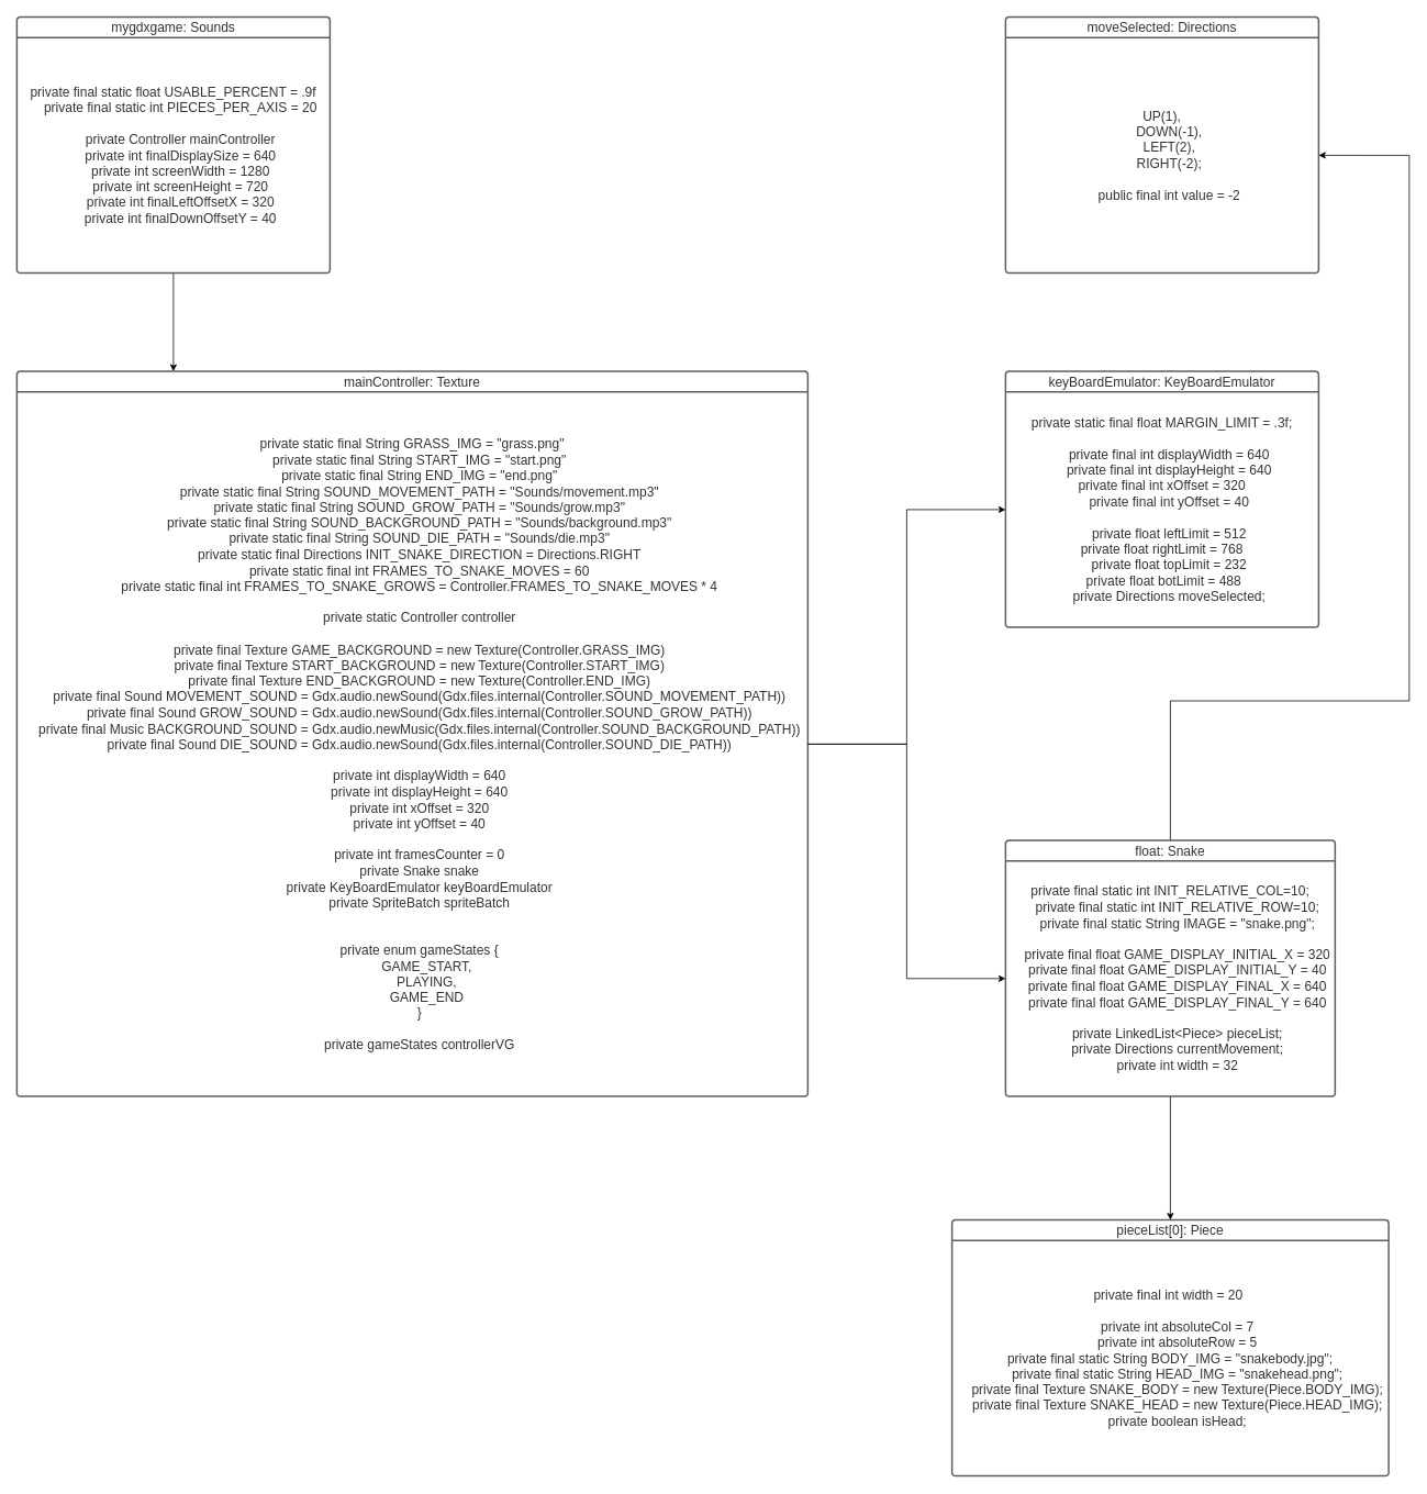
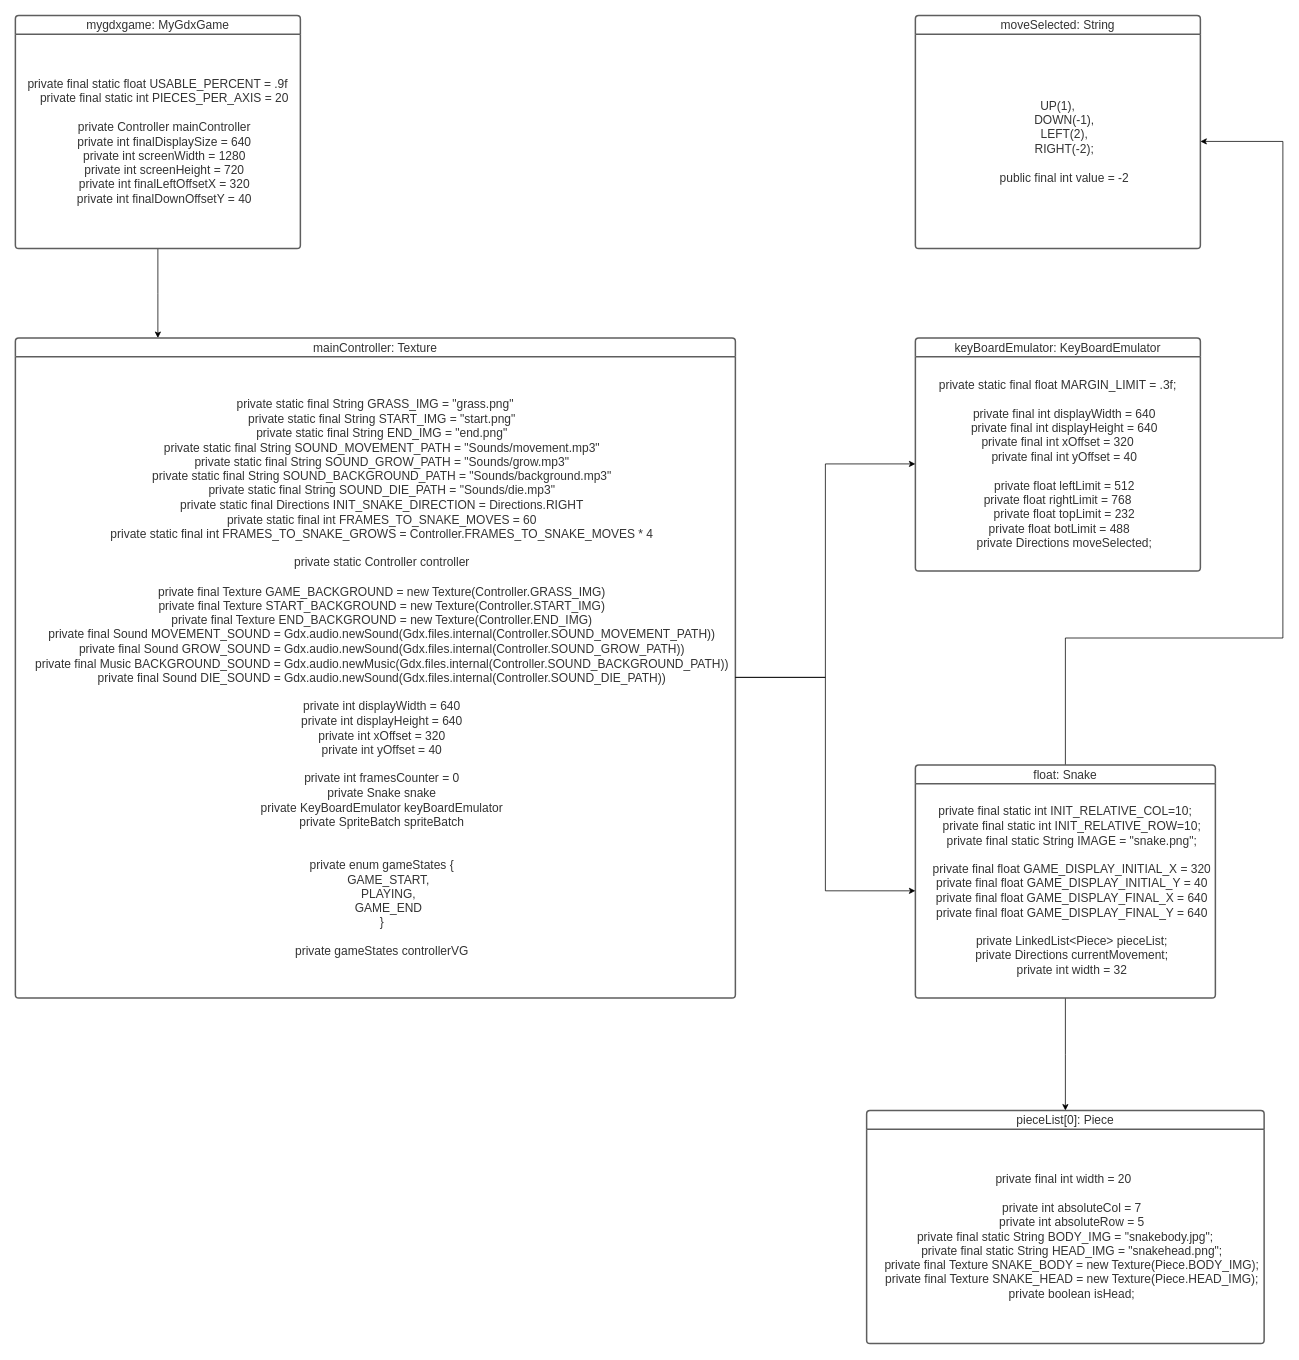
- <mxCell id="3" value="mygdxgame: Sounds" style="html=1;overflow=block;blockSpacing=1;whiteSpace=wrap;swimlane;childLayout=stackLayout;horizontal=1;horizontalStack=0;resizeParent=1;resizeParentMax=0;resizeLast=0;collapsible=0;fontStyle=0;marginBottom=0;swimlaneFillColor=#ffffff;startSize=25;whiteSpace=wrap;fontSize=16;fontColor=#333333;whiteSpace=wrap;align=center;spacing=0;strokeColor=#5e5e5e;strokeOpacity=100;rounded=1;absoluteArcSize=1;arcSize=9;strokeWidth=2;" parent="1" vertex="1"><mxGeometry x="20" y="20" width="380" height="310.75" as="geometry" /></mxCell>
+ <mxCell id="3" value="mygdxgame: MyGdxGame" style="html=1;overflow=block;blockSpacing=1;whiteSpace=wrap;swimlane;childLayout=stackLayout;horizontal=1;horizontalStack=0;resizeParent=1;resizeParentMax=0;resizeLast=0;collapsible=0;fontStyle=0;marginBottom=0;swimlaneFillColor=#ffffff;startSize=25;whiteSpace=wrap;fontSize=16;fontColor=#333333;whiteSpace=wrap;align=center;spacing=0;strokeColor=#5e5e5e;strokeOpacity=100;rounded=1;absoluteArcSize=1;arcSize=9;strokeWidth=2;" parent="1" vertex="1"><mxGeometry x="20" y="20" width="380" height="310.75" as="geometry" /></mxCell>
- <mxCell id="16" value="moveSelected: Directions" style="html=1;overflow=block;blockSpacing=1;whiteSpace=wrap;swimlane;childLayout=stackLayout;horizontal=1;horizontalStack=0;resizeParent=1;resizeParentMax=0;resizeLast=0;collapsible=0;fontStyle=0;marginBottom=0;swimlaneFillColor=#ffffff;startSize=25;whiteSpace=wrap;fontSize=16;fontColor=#333333;whiteSpace=wrap;align=center;spacing=0;strokeColor=#5e5e5e;strokeOpacity=100;rounded=1;absoluteArcSize=1;arcSize=9;strokeWidth=2;" parent="1" vertex="1"><mxGeometry x="1220" y="20" width="380" height="310.75" as="geometry" /></mxCell>
+ <mxCell id="16" value="moveSelected: String" style="html=1;overflow=block;blockSpacing=1;whiteSpace=wrap;swimlane;childLayout=stackLayout;horizontal=1;horizontalStack=0;resizeParent=1;resizeParentMax=0;resizeLast=0;collapsible=0;fontStyle=0;marginBottom=0;swimlaneFillColor=#ffffff;startSize=25;whiteSpace=wrap;fontSize=16;fontColor=#333333;whiteSpace=wrap;align=center;spacing=0;strokeColor=#5e5e5e;strokeOpacity=100;rounded=1;absoluteArcSize=1;arcSize=9;strokeWidth=2;" parent="1" vertex="1"><mxGeometry x="1220" y="20" width="380" height="310.75" as="geometry" /></mxCell>
